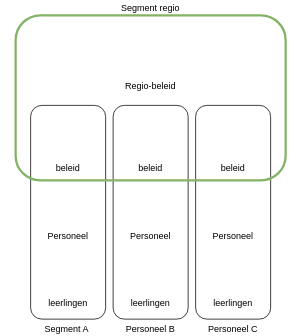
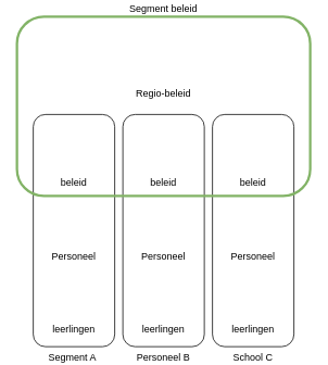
- <mxCell id="21" value="Segment regio" style="rounded=1;whiteSpace=wrap;html=1;fillColor=none;labelPosition=center;verticalLabelPosition=top;align=center;verticalAlign=bottom;strokeColor=#82b366;strokeWidth=3;" parent="1" vertex="1"><mxGeometry x="20" y="20" width="360" height="220" as="geometry" /></mxCell>
+ <mxCell id="21" value="Segment beleid" style="rounded=1;whiteSpace=wrap;html=1;fillColor=none;labelPosition=center;verticalLabelPosition=top;align=center;verticalAlign=bottom;strokeColor=#82b366;strokeWidth=3;" parent="1" vertex="1"><mxGeometry x="20" y="20" width="360" height="220" as="geometry" /></mxCell>
- <mxCell id="16" value="Personeel C" style="rounded=1;whiteSpace=wrap;html=1;labelPosition=center;verticalLabelPosition=bottom;align=center;verticalAlign=top;" parent="1" vertex="1"><mxGeometry x="260" y="140" width="100" height="285" as="geometry" /></mxCell>
+ <mxCell id="16" value="School C" style="rounded=1;whiteSpace=wrap;html=1;labelPosition=center;verticalLabelPosition=bottom;align=center;verticalAlign=top;" parent="1" vertex="1"><mxGeometry x="260" y="140" width="100" height="285" as="geometry" /></mxCell>
